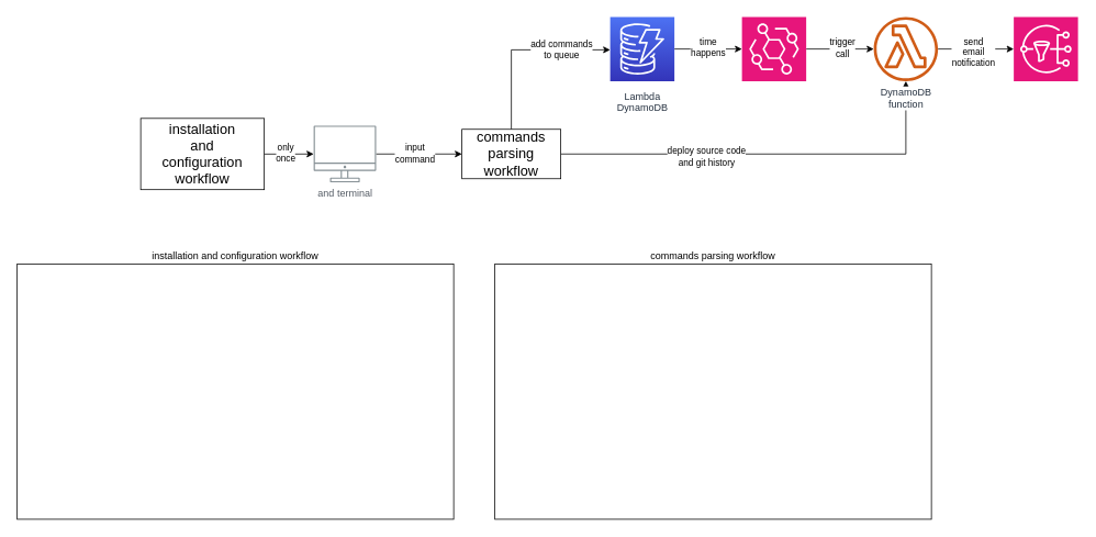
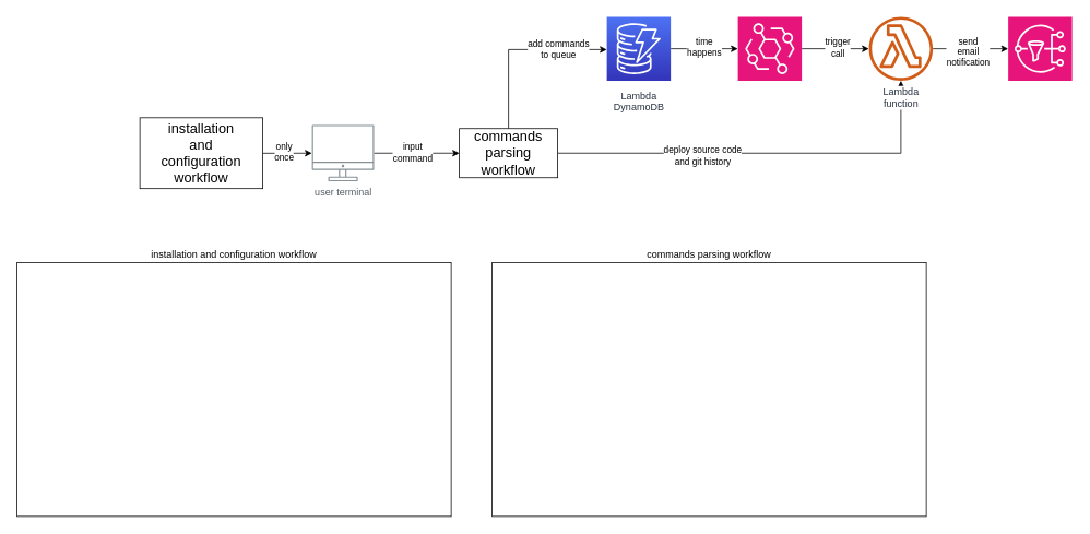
- <mxCell id="15" value="DynamoDB&lt;br&gt;function" style="outlineConnect=0;fontColor=#232F3E;gradientColor=none;fillColor=#D05C17;strokeColor=none;dashed=0;verticalLabelPosition=bottom;verticalAlign=top;align=center;html=1;fontSize=12;fontStyle=0;aspect=fixed;pointerEvents=1;shape=mxgraph.aws4.lambda_function;labelBackgroundColor=#ffffff;" vertex="1" parent="1"><mxGeometry x="1060" y="20" width="78" height="78" as="geometry" /></mxCell>
+ <mxCell id="15" value="Lambda&lt;br&gt;function" style="outlineConnect=0;fontColor=#232F3E;gradientColor=none;fillColor=#D05C17;strokeColor=none;dashed=0;verticalLabelPosition=bottom;verticalAlign=top;align=center;html=1;fontSize=12;fontStyle=0;aspect=fixed;pointerEvents=1;shape=mxgraph.aws4.lambda_function;labelBackgroundColor=#ffffff;" vertex="1" parent="1"><mxGeometry x="1060" y="20" width="78" height="78" as="geometry" /></mxCell>
- <mxCell id="4" value="and terminal" style="outlineConnect=0;gradientColor=none;fontColor=#545B64;strokeColor=none;fillColor=#879196;dashed=0;verticalLabelPosition=bottom;verticalAlign=top;align=center;html=1;fontSize=12;fontStyle=0;aspect=fixed;shape=mxgraph.aws4.illustration_desktop;pointerEvents=1;labelBackgroundColor=#ffffff;" parent="1" vertex="1"><mxGeometry x="380" y="152" width="75.82" height="69" as="geometry" /></mxCell>
+ <mxCell id="4" value="user terminal" style="outlineConnect=0;gradientColor=none;fontColor=#545B64;strokeColor=none;fillColor=#879196;dashed=0;verticalLabelPosition=bottom;verticalAlign=top;align=center;html=1;fontSize=12;fontStyle=0;aspect=fixed;shape=mxgraph.aws4.illustration_desktop;pointerEvents=1;labelBackgroundColor=#ffffff;" parent="1" vertex="1"><mxGeometry x="380" y="152" width="75.82" height="69" as="geometry" /></mxCell>
